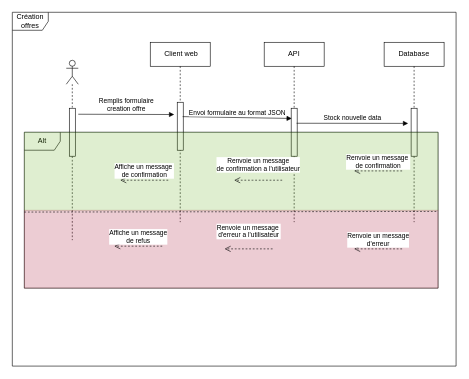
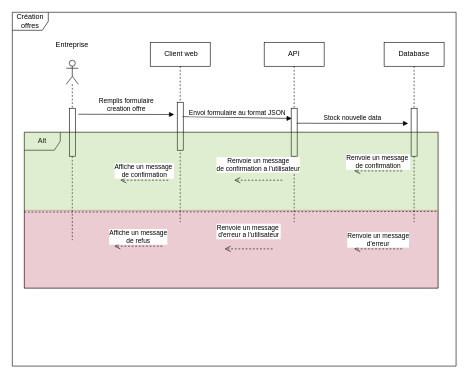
+ <mxCell id="5" value="Entreprise" style="text;html=1;strokeColor=none;fillColor=none;align=center;verticalAlign=middle;whiteSpace=wrap;rounded=0;" vertex="1" parent="1"><mxGeometry x="90" y="60" width="60" height="30" as="geometry" /></mxCell>
